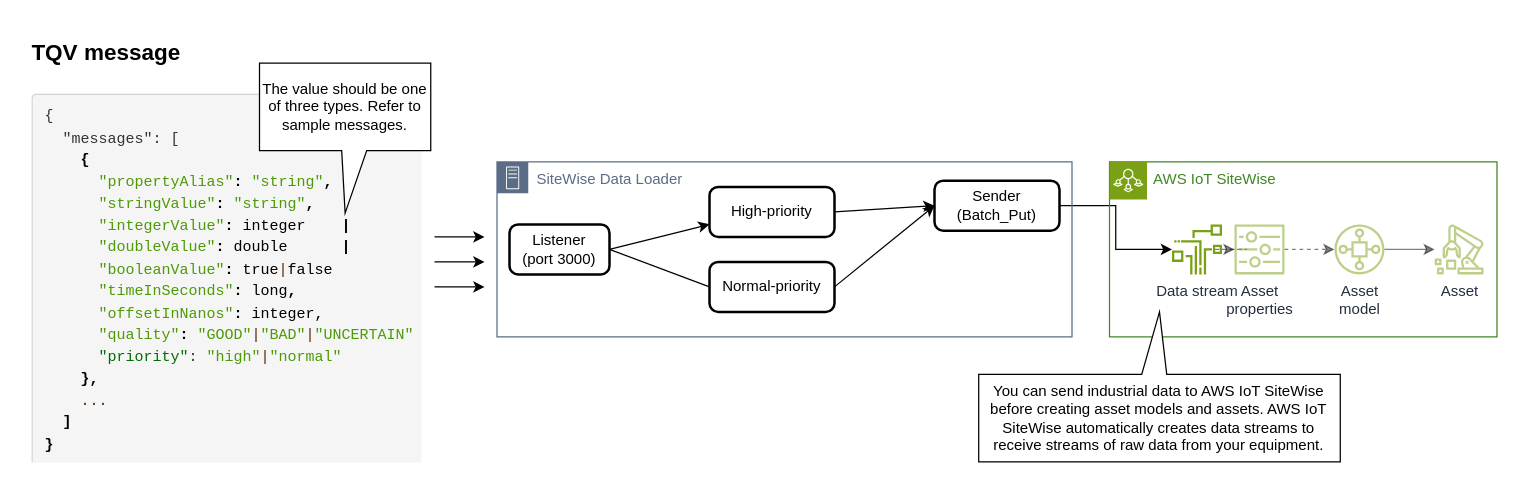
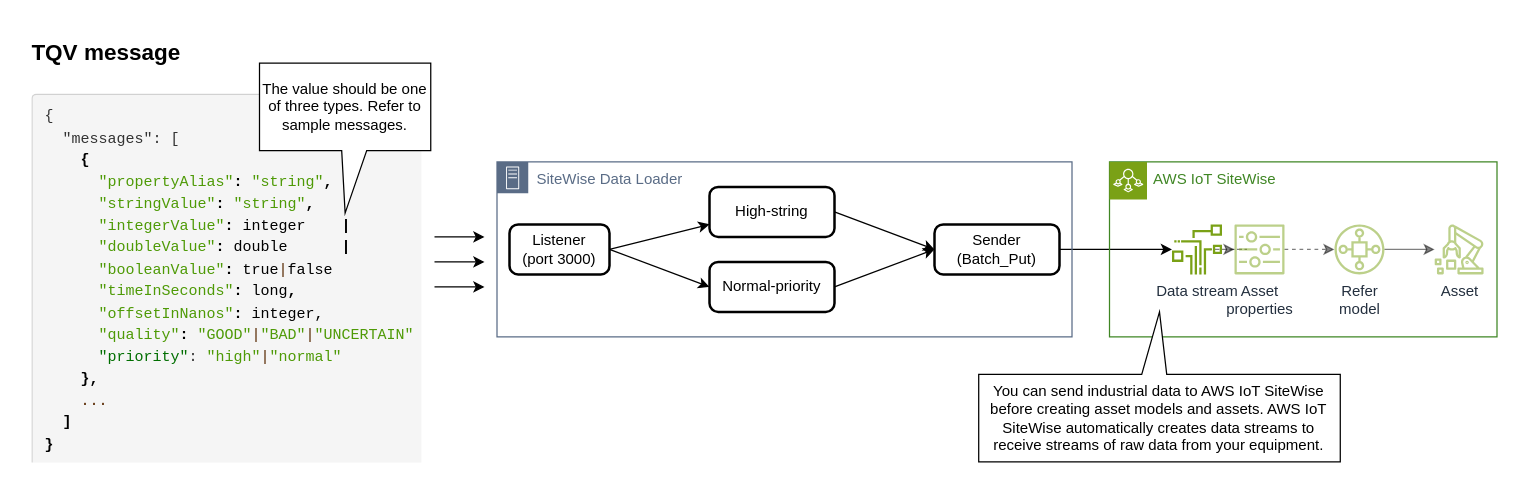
- <mxCell id="17" value="Sender&lt;br&gt;(Batch_Put)" style="rounded=1;whiteSpace=wrap;html=1;absoluteArcSize=1;arcSize=14;strokeWidth=2;" vertex="1" parent="1"><mxGeometry x="747" y="144" width="100" height="40" as="geometry" /></mxCell>
+ <mxCell id="17" value="Sender&lt;br&gt;(Batch_Put)" style="rounded=1;whiteSpace=wrap;html=1;absoluteArcSize=1;arcSize=14;strokeWidth=2;" vertex="1" parent="1"><mxGeometry x="747" y="179" width="100" height="40" as="geometry" /></mxCell>
- <mxCell id="13" value="High-priority" style="rounded=1;whiteSpace=wrap;html=1;absoluteArcSize=1;arcSize=14;strokeWidth=2;" vertex="1" parent="1"><mxGeometry x="567" y="149" width="100" height="40" as="geometry" /></mxCell>
+ <mxCell id="13" value="High-string" style="rounded=1;whiteSpace=wrap;html=1;absoluteArcSize=1;arcSize=14;strokeWidth=2;" vertex="1" parent="1"><mxGeometry x="567" y="149" width="100" height="40" as="geometry" /></mxCell>
- <mxCell id="9" style="rounded=0;orthogonalLoop=1;jettySize=auto;html=1;entryX=0;entryY=0.5;entryDx=0;entryDy=0;exitX=1;exitY=0.5;exitDx=0;exitDy=0;endArrow=none;" edge="1" parent="1" source="11" target="15"><mxGeometry relative="1" as="geometry" /></mxCell>
+ <mxCell id="9" style="rounded=0;orthogonalLoop=1;jettySize=auto;html=1;entryX=0;entryY=0.5;entryDx=0;entryDy=0;exitX=1;exitY=0.5;exitDx=0;exitDy=0;" edge="1" parent="1" source="11" target="15"><mxGeometry relative="1" as="geometry" /></mxCell>
- <mxCell id="7" value="Asset&lt;br&gt;model" style="sketch=0;outlineConnect=0;fontColor=#232F3E;gradientColor=none;fillColor=#7AA116;strokeColor=none;dashed=0;verticalLabelPosition=bottom;verticalAlign=top;align=center;html=1;fontSize=12;fontStyle=0;aspect=fixed;pointerEvents=1;shape=mxgraph.aws4.iot_sitewise_asset_model;opacity=50;" vertex="1" parent="1"><mxGeometry x="1067" y="179" width="40" height="40" as="geometry" /></mxCell>
+ <mxCell id="7" value="Refer&lt;br&gt;model" style="sketch=0;outlineConnect=0;fontColor=#232F3E;gradientColor=none;fillColor=#7AA116;strokeColor=none;dashed=0;verticalLabelPosition=bottom;verticalAlign=top;align=center;html=1;fontSize=12;fontStyle=0;aspect=fixed;pointerEvents=1;shape=mxgraph.aws4.iot_sitewise_asset_model;opacity=50;" vertex="1" parent="1"><mxGeometry x="1067" y="179" width="40" height="40" as="geometry" /></mxCell>
